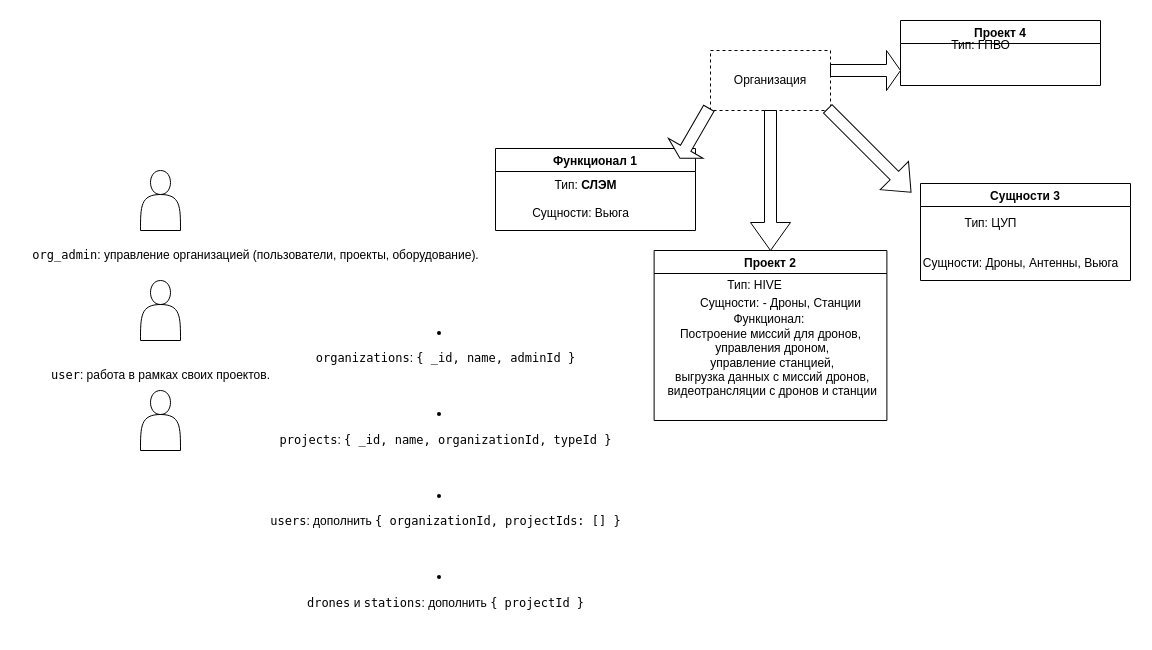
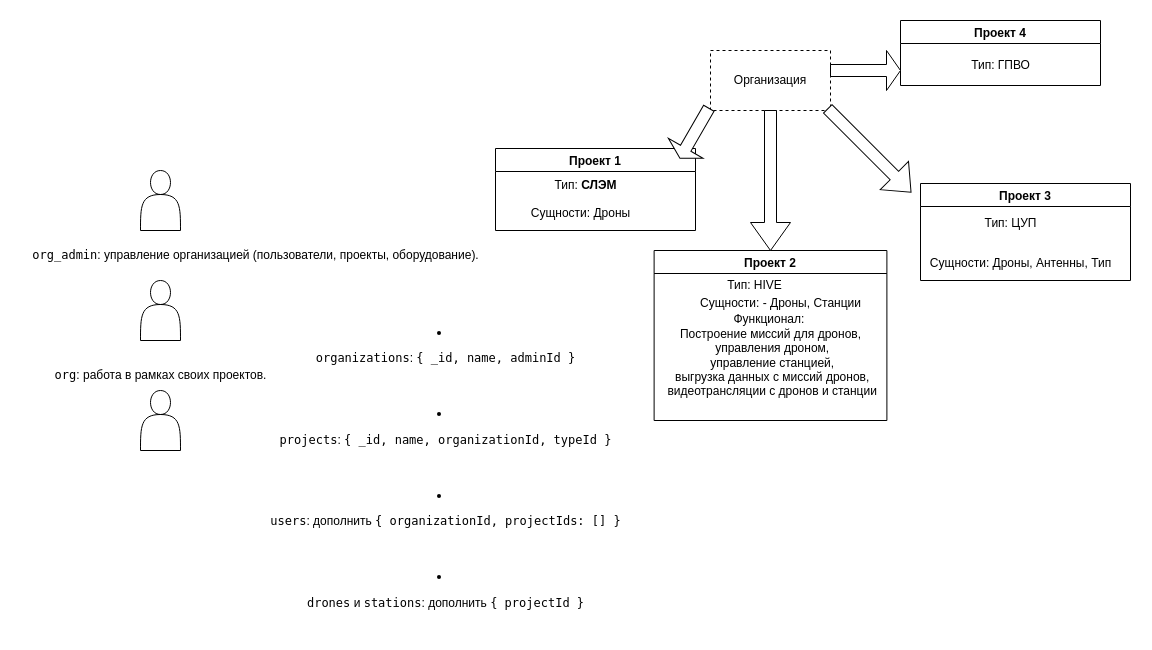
- <mxCell id="17" value="Тип: ГПВО" style="text;html=1;align=center;verticalAlign=middle;resizable=0;points=[];autosize=1;strokeColor=none;fillColor=none;" vertex="1" parent="16"><mxGeometry x="40" y="10" width="80" height="30" as="geometry" /></mxCell>
+ <mxCell id="17" value="Тип: ГПВО" style="text;html=1;align=center;verticalAlign=middle;resizable=0;points=[];autosize=1;strokeColor=none;fillColor=none;" vertex="1" parent="16"><mxGeometry x="60" y="30" width="80" height="30" as="geometry" /></mxCell>
- <mxCell id="8" value="Функционал 1" style="swimlane;" vertex="1" parent="1"><mxGeometry x="495" y="148" width="200" height="82" as="geometry" /></mxCell>
+ <mxCell id="8" value="Проект 1" style="swimlane;" vertex="1" parent="1"><mxGeometry x="495" y="148" width="200" height="82" as="geometry" /></mxCell>
- <mxCell id="13" value="Сущности 3" style="swimlane;" vertex="1" parent="1"><mxGeometry x="920" y="183" width="210" height="97" as="geometry" /></mxCell>
+ <mxCell id="13" value="Проект 3" style="swimlane;" vertex="1" parent="1"><mxGeometry x="920" y="183" width="210" height="97" as="geometry" /></mxCell>
- <mxCell id="20" value="Сущности: Вьюга" style="text;html=1;align=center;verticalAlign=middle;resizable=0;points=[];autosize=1;strokeColor=none;fillColor=none;" vertex="1" parent="1"><mxGeometry x="520" y="198" width="120" height="30" as="geometry" /></mxCell>
+ <mxCell id="20" value="Сущности: Дроны" style="text;html=1;align=center;verticalAlign=middle;resizable=0;points=[];autosize=1;strokeColor=none;fillColor=none;" vertex="1" parent="1"><mxGeometry x="520" y="198" width="120" height="30" as="geometry" /></mxCell>
- <mxCell id="14" value="Тип: ЦУП" style="text;html=1;align=center;verticalAlign=middle;resizable=0;points=[];autosize=1;strokeColor=none;fillColor=none;" vertex="1" parent="13"><mxGeometry x="30" y="25" width="80" height="30" as="geometry" /></mxCell>
+ <mxCell id="14" value="Тип: ЦУП" style="text;html=1;align=center;verticalAlign=middle;resizable=0;points=[];autosize=1;strokeColor=none;fillColor=none;" vertex="1" parent="13"><mxGeometry x="50" y="25" width="80" height="30" as="geometry" /></mxCell>
- <mxCell id="15" value="Сущности: Дроны, Антенны, Вьюга" style="text;html=1;align=center;verticalAlign=middle;resizable=0;points=[];autosize=1;strokeColor=none;fillColor=none;" vertex="1" parent="13"><mxGeometry x="-10" y="65" width="220" height="30" as="geometry" /></mxCell>
+ <mxCell id="15" value="Сущности: Дроны, Антенны, Тип" style="text;html=1;align=center;verticalAlign=middle;resizable=0;points=[];autosize=1;strokeColor=none;fillColor=none;" vertex="1" parent="13"><mxGeometry x="-10" y="65" width="220" height="30" as="geometry" /></mxCell>
- <mxCell id="6" value="&lt;code data-end=&quot;516&quot; data-start=&quot;510&quot;&gt;user&lt;/code&gt;: работа в рамках своих проектов." style="text;html=1;align=center;verticalAlign=middle;resizable=0;points=[];autosize=1;strokeColor=none;fillColor=none;" vertex="1" parent="1"><mxGeometry x="40" y="360" width="240" height="30" as="geometry" /></mxCell>
+ <mxCell id="6" value="&lt;code data-end=&quot;516&quot; data-start=&quot;510&quot;&gt;org&lt;/code&gt;: работа в рамках своих проектов." style="text;html=1;align=center;verticalAlign=middle;resizable=0;points=[];autosize=1;strokeColor=none;fillColor=none;" vertex="1" parent="1"><mxGeometry x="40" y="360" width="240" height="30" as="geometry" /></mxCell>
